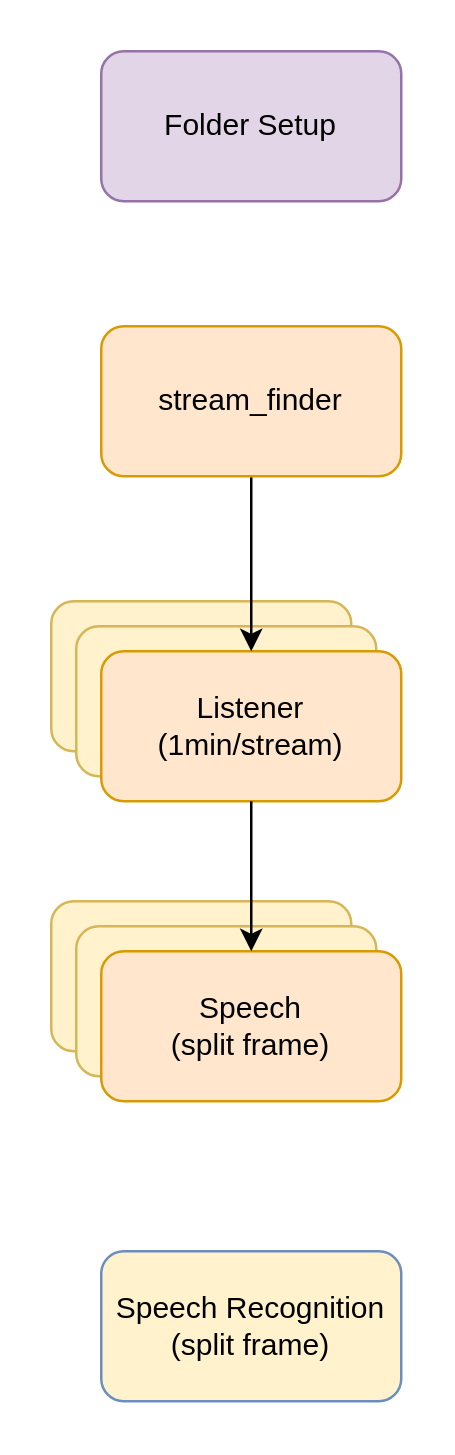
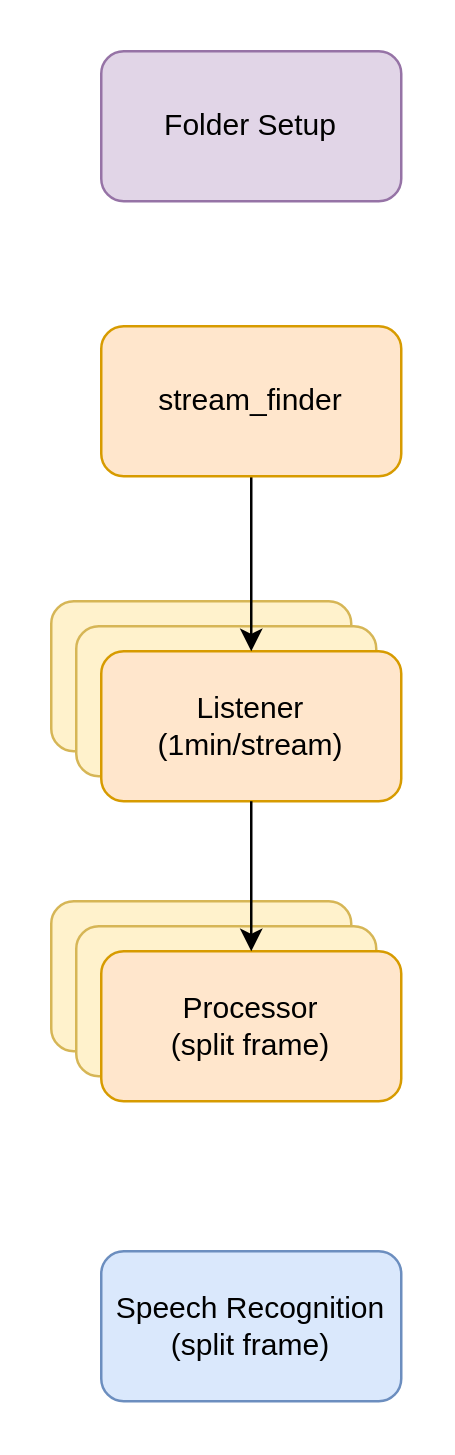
- <mxCell id="11" value="Speech&lt;br&gt;(split frame)" style="rounded=1;whiteSpace=wrap;html=1;fillColor=#ffe6cc;strokeColor=#d79b00;" vertex="1" parent="8"><mxGeometry x="20" y="20" width="120" height="60" as="geometry" /></mxCell>
+ <mxCell id="11" value="Processor&lt;br&gt;(split frame)" style="rounded=1;whiteSpace=wrap;html=1;fillColor=#ffe6cc;strokeColor=#d79b00;" vertex="1" parent="8"><mxGeometry x="20" y="20" width="120" height="60" as="geometry" /></mxCell>
- <mxCell id="13" value="Speech Recognition&lt;br&gt;(split frame)" style="rounded=1;whiteSpace=wrap;html=1;fillColor=#fff2cc;strokeColor=#6c8ebf;" vertex="1" parent="1"><mxGeometry x="40" y="500" width="120" height="60" as="geometry" /></mxCell>
+ <mxCell id="13" value="Speech Recognition&lt;br&gt;(split frame)" style="rounded=1;whiteSpace=wrap;html=1;fillColor=#dae8fc;strokeColor=#6c8ebf;" vertex="1" parent="1"><mxGeometry x="40" y="500" width="120" height="60" as="geometry" /></mxCell>
